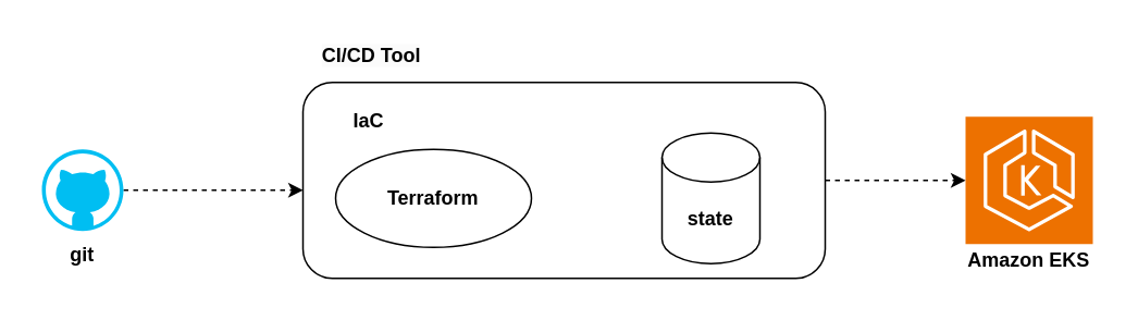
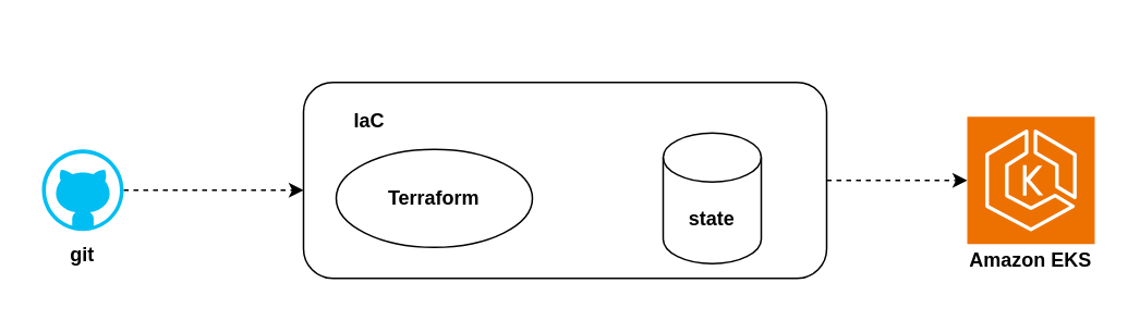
- <mxCell id="6" value="&lt;span style=&quot;color: rgb(0, 0, 0); font-family: Helvetica; font-size: 12px; font-style: normal; font-variant-ligatures: normal; font-variant-caps: normal; letter-spacing: normal; orphans: 2; text-align: left; text-indent: 0px; text-transform: none; widows: 2; word-spacing: 0px; -webkit-text-stroke-width: 0px; background-color: rgb(251, 251, 251); text-decoration-thickness: initial; text-decoration-style: initial; text-decoration-color: initial; float: none; display: inline !important;&quot;&gt;&lt;b&gt;CI/CD Tool&lt;/b&gt;&lt;/span&gt;" style="text;whiteSpace=wrap;html=1;" vertex="1" parent="1"><mxGeometry x="195" y="20" width="90" height="20" as="geometry" /></mxCell>
